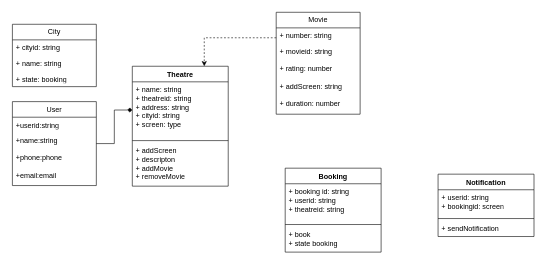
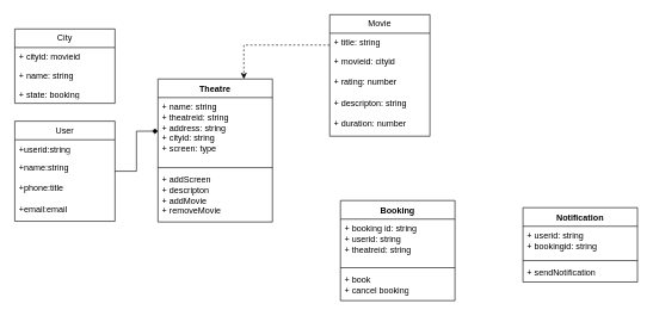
- <mxCell id="17" value="+ number: string" style="text;strokeColor=none;fillColor=none;align=left;verticalAlign=top;spacingLeft=4;spacingRight=4;overflow=hidden;rotatable=0;points=[[0,0.5],[1,0.5]];portConstraint=eastwest;whiteSpace=wrap;html=1;" vertex="1" parent="16"><mxGeometry y="26" width="140" height="26" as="geometry" /></mxCell>
+ <mxCell id="17" value="+ title: string" style="text;strokeColor=none;fillColor=none;align=left;verticalAlign=top;spacingLeft=4;spacingRight=4;overflow=hidden;rotatable=0;points=[[0,0.5],[1,0.5]];portConstraint=eastwest;whiteSpace=wrap;html=1;" vertex="1" parent="16"><mxGeometry y="26" width="140" height="26" as="geometry" /></mxCell>
- <mxCell id="8" value="+ cityid: string" style="text;strokeColor=none;fillColor=none;align=left;verticalAlign=top;spacingLeft=4;spacingRight=4;overflow=hidden;rotatable=0;points=[[0,0.5],[1,0.5]];portConstraint=eastwest;whiteSpace=wrap;html=1;" parent="7" vertex="1"><mxGeometry y="26" width="140" height="26" as="geometry" /></mxCell>
+ <mxCell id="8" value="+ cityid: movieid" style="text;strokeColor=none;fillColor=none;align=left;verticalAlign=top;spacingLeft=4;spacingRight=4;overflow=hidden;rotatable=0;points=[[0,0.5],[1,0.5]];portConstraint=eastwest;whiteSpace=wrap;html=1;" parent="7" vertex="1"><mxGeometry y="26" width="140" height="26" as="geometry" /></mxCell>
- <mxCell id="18" value="+ movieid: string&lt;div&gt;&lt;br&gt;&lt;/div&gt;&lt;div&gt;+ rating: number&lt;/div&gt;" style="text;strokeColor=none;fillColor=none;align=left;verticalAlign=top;spacingLeft=4;spacingRight=4;overflow=hidden;rotatable=0;points=[[0,0.5],[1,0.5]];portConstraint=eastwest;whiteSpace=wrap;html=1;" vertex="1" parent="16"><mxGeometry y="52" width="140" height="58" as="geometry" /></mxCell>
+ <mxCell id="18" value="+ movieid: cityid&lt;div&gt;&lt;br&gt;&lt;/div&gt;&lt;div&gt;+ rating: number&lt;/div&gt;" style="text;strokeColor=none;fillColor=none;align=left;verticalAlign=top;spacingLeft=4;spacingRight=4;overflow=hidden;rotatable=0;points=[[0,0.5],[1,0.5]];portConstraint=eastwest;whiteSpace=wrap;html=1;" vertex="1" parent="16"><mxGeometry y="52" width="140" height="58" as="geometry" /></mxCell>
- <mxCell id="19" value="+ addScreen: string&lt;div&gt;&lt;br&gt;&lt;/div&gt;&lt;div&gt;+ duration: number&amp;nbsp;&lt;/div&gt;" style="text;strokeColor=none;fillColor=none;align=left;verticalAlign=top;spacingLeft=4;spacingRight=4;overflow=hidden;rotatable=0;points=[[0,0.5],[1,0.5]];portConstraint=eastwest;whiteSpace=wrap;html=1;" vertex="1" parent="16"><mxGeometry y="110" width="140" height="60" as="geometry" /></mxCell>
+ <mxCell id="19" value="+ descripton: string&lt;div&gt;&lt;br&gt;&lt;/div&gt;&lt;div&gt;+ duration: number&amp;nbsp;&lt;/div&gt;" style="text;strokeColor=none;fillColor=none;align=left;verticalAlign=top;spacingLeft=4;spacingRight=4;overflow=hidden;rotatable=0;points=[[0,0.5],[1,0.5]];portConstraint=eastwest;whiteSpace=wrap;html=1;" vertex="1" parent="16"><mxGeometry y="110" width="140" height="60" as="geometry" /></mxCell>
- <mxCell id="5" value="+phone:phone&lt;div&gt;&lt;br&gt;&lt;/div&gt;" style="text;strokeColor=none;fillColor=none;align=left;verticalAlign=top;spacingLeft=4;spacingRight=4;overflow=hidden;rotatable=0;points=[[0,0.5],[1,0.5]];portConstraint=eastwest;whiteSpace=wrap;html=1;" parent="2" vertex="1"><mxGeometry y="80" width="140" height="30" as="geometry" /></mxCell>
+ <mxCell id="5" value="+phone:title&lt;div&gt;&lt;br&gt;&lt;/div&gt;" style="text;strokeColor=none;fillColor=none;align=left;verticalAlign=top;spacingLeft=4;spacingRight=4;overflow=hidden;rotatable=0;points=[[0,0.5],[1,0.5]];portConstraint=eastwest;whiteSpace=wrap;html=1;" parent="2" vertex="1"><mxGeometry y="80" width="140" height="30" as="geometry" /></mxCell>
- <mxCell id="26" value="+ userid: string&lt;div&gt;+ bookingid: screen&lt;/div&gt;&lt;div&gt;&lt;br&gt;&lt;/div&gt;" style="text;strokeColor=none;fillColor=none;align=left;verticalAlign=top;spacingLeft=4;spacingRight=4;overflow=hidden;rotatable=0;points=[[0,0.5],[1,0.5]];portConstraint=eastwest;whiteSpace=wrap;html=1;" vertex="1" parent="25"><mxGeometry y="26" width="160" height="44" as="geometry" /></mxCell>
+ <mxCell id="26" value="+ userid: string&lt;div&gt;+ bookingid: string&lt;/div&gt;&lt;div&gt;&lt;br&gt;&lt;/div&gt;" style="text;strokeColor=none;fillColor=none;align=left;verticalAlign=top;spacingLeft=4;spacingRight=4;overflow=hidden;rotatable=0;points=[[0,0.5],[1,0.5]];portConstraint=eastwest;whiteSpace=wrap;html=1;" vertex="1" parent="25"><mxGeometry y="26" width="160" height="44" as="geometry" /></mxCell>
- <mxCell id="24" value="+ book&amp;nbsp;&lt;div&gt;+ state booking&lt;/div&gt;&lt;div&gt;&lt;br&gt;&lt;/div&gt;" style="text;strokeColor=none;fillColor=none;align=left;verticalAlign=top;spacingLeft=4;spacingRight=4;overflow=hidden;rotatable=0;points=[[0,0.5],[1,0.5]];portConstraint=eastwest;whiteSpace=wrap;html=1;" vertex="1" parent="21"><mxGeometry y="98" width="160" height="42" as="geometry" /></mxCell>
+ <mxCell id="24" value="+ book&amp;nbsp;&lt;div&gt;+ cancel booking&lt;/div&gt;&lt;div&gt;&lt;br&gt;&lt;/div&gt;" style="text;strokeColor=none;fillColor=none;align=left;verticalAlign=top;spacingLeft=4;spacingRight=4;overflow=hidden;rotatable=0;points=[[0,0.5],[1,0.5]];portConstraint=eastwest;whiteSpace=wrap;html=1;" vertex="1" parent="21"><mxGeometry y="98" width="160" height="42" as="geometry" /></mxCell>
